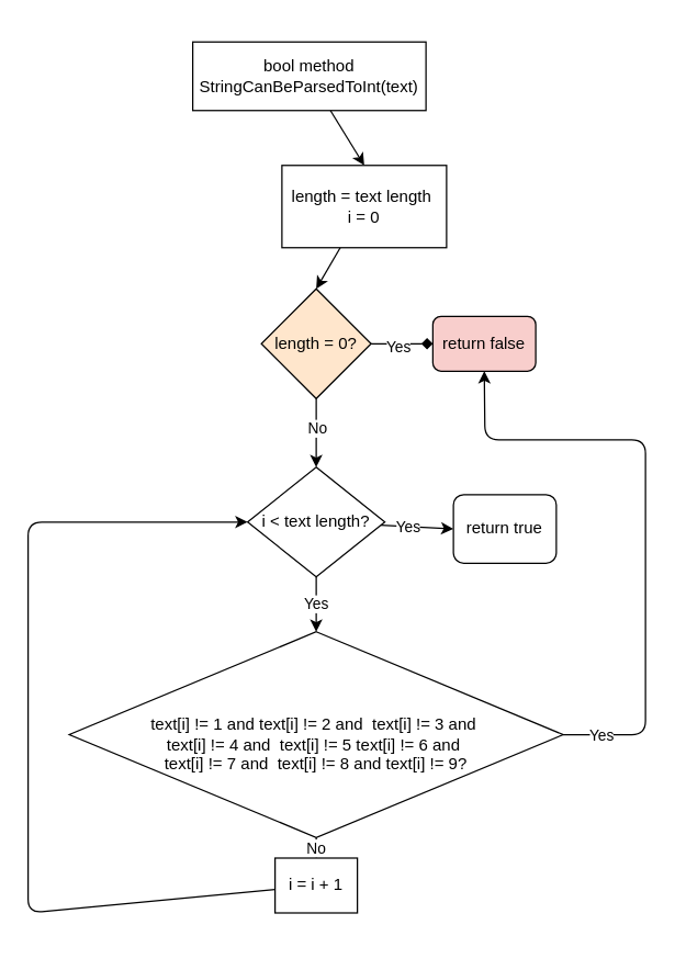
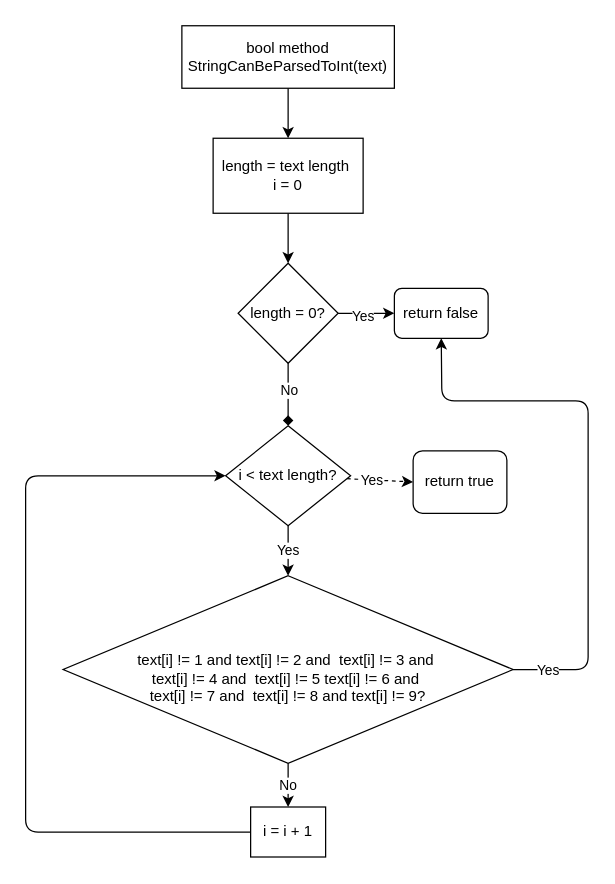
- <mxCell id="3" value="bool method&lt;br&gt;StringCanBeParsedToInt(text)" style="rounded=0;whiteSpace=wrap;html=1;" parent="1" vertex="1"><mxGeometry x="140" y="30" width="170" height="50" as="geometry" /></mxCell>
+ <mxCell id="3" value="bool method&lt;br&gt;StringCanBeParsedToInt(text)" style="rounded=0;whiteSpace=wrap;html=1;" parent="1" vertex="1"><mxGeometry x="145" y="20" width="170" height="50" as="geometry" /></mxCell>
- <mxCell id="5" value="length = text length&amp;nbsp;&lt;br&gt;i = 0" style="rounded=0;whiteSpace=wrap;html=1;" parent="1" vertex="1"><mxGeometry x="205" y="120" width="120" height="60" as="geometry" /></mxCell>
+ <mxCell id="5" value="length = text length&amp;nbsp;&lt;br&gt;i = 0" style="rounded=0;whiteSpace=wrap;html=1;" parent="1" vertex="1"><mxGeometry x="170" y="110" width="120" height="60" as="geometry" /></mxCell>
- <mxCell id="10" value="length = 0?" style="rhombus;whiteSpace=wrap;html=1;fillColor=#ffe6cc;" parent="1" vertex="1"><mxGeometry x="190" y="210" width="80" height="80" as="geometry" /></mxCell>
+ <mxCell id="10" value="length = 0?" style="rhombus;whiteSpace=wrap;html=1;" parent="1" vertex="1"><mxGeometry x="190" y="210" width="80" height="80" as="geometry" /></mxCell>
- <mxCell id="6" style="edgeStyle=none;html=1;entryX=0;entryY=0.5;entryDx=0;entryDy=0;endArrow=diamond;" parent="1" source="10" target="11" edge="1"><mxGeometry relative="1" as="geometry" /></mxCell>
+ <mxCell id="6" style="edgeStyle=none;html=1;entryX=0;entryY=0.5;entryDx=0;entryDy=0;" parent="1" source="10" target="11" edge="1"><mxGeometry relative="1" as="geometry" /></mxCell>
- <mxCell id="11" value="return false" style="rounded=1;whiteSpace=wrap;html=1;fillColor=#f8cecc;" parent="1" vertex="1"><mxGeometry x="315" y="230" width="75" height="40" as="geometry" /></mxCell>
+ <mxCell id="11" value="return false" style="rounded=1;whiteSpace=wrap;html=1;" parent="1" vertex="1"><mxGeometry x="315" y="230" width="75" height="40" as="geometry" /></mxCell>
- <mxCell id="8" style="edgeStyle=none;html=1;exitX=0.5;exitY=1;exitDx=0;exitDy=0;entryX=0.5;entryY=0;entryDx=0;entryDy=0;" parent="1" source="10" target="15" edge="1"><mxGeometry relative="1" as="geometry" /></mxCell>
+ <mxCell id="8" style="edgeStyle=none;html=1;exitX=0.5;exitY=1;exitDx=0;exitDy=0;entryX=0.5;entryY=0;entryDx=0;entryDy=0;endArrow=diamond;" parent="1" source="10" target="15" edge="1"><mxGeometry relative="1" as="geometry" /></mxCell>
- <mxCell id="13" style="edgeStyle=none;html=1;entryX=0;entryY=0.5;entryDx=0;entryDy=0;" parent="1" source="15" target="22" edge="1"><mxGeometry relative="1" as="geometry" /></mxCell>
+ <mxCell id="13" style="edgeStyle=none;html=1;entryX=0;entryY=0.5;entryDx=0;entryDy=0;dashed=1;" parent="1" source="15" target="22" edge="1"><mxGeometry relative="1" as="geometry" /></mxCell>
- <mxCell id="21" value="i = i + 1" style="rounded=0;whiteSpace=wrap;html=1;" parent="1" vertex="1"><mxGeometry x="200" y="625" width="60" height="40" as="geometry" /></mxCell>
+ <mxCell id="21" value="i = i + 1" style="rounded=0;whiteSpace=wrap;html=1;" parent="1" vertex="1"><mxGeometry x="200" y="645" width="60" height="40" as="geometry" /></mxCell>
